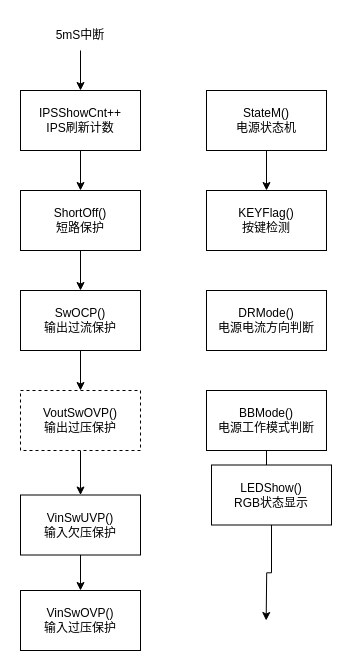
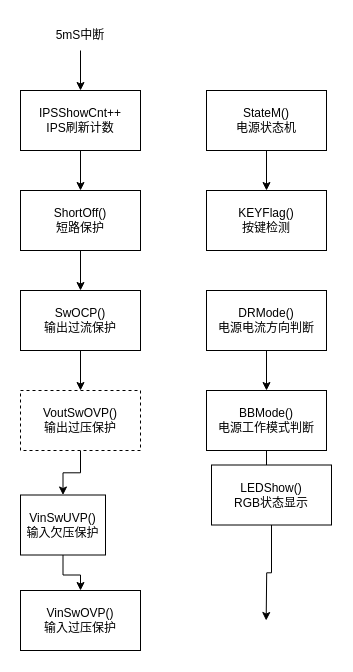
+ <mxCell id="18" value="" style="edgeStyle=orthogonalEdgeStyle;rounded=0;orthogonalLoop=1;jettySize=auto;html=1;" edge="1" parent="1" source="19" target="21"><mxGeometry relative="1" as="geometry" /></mxCell>
- <mxCell id="13" value="VinSwUVP()&lt;br&gt;输入欠压保护" style="rounded=0;whiteSpace=wrap;html=1;" vertex="1" parent="1"><mxGeometry x="20" y="494.5" width="120" height="60" as="geometry" /></mxCell>
+ <mxCell id="13" value="VinSwUVP()&lt;br&gt;输入欠压保护" style="rounded=0;whiteSpace=wrap;html=1;" vertex="1" parent="1"><mxGeometry x="20" y="494.5" width="85" height="60" as="geometry" /></mxCell>
